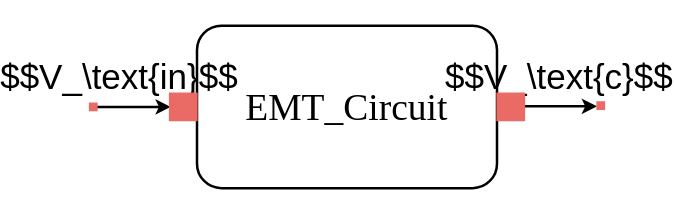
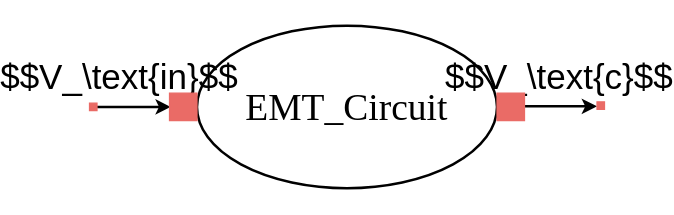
- <mxCell id="2" value="&lt;font face=&quot;Times New Roman&quot; style=&quot;font-size: 30px;&quot;&gt;EMT_Circuit&lt;/font&gt;" style="rounded=1;whiteSpace=wrap;html=1;strokeWidth=2;" parent="1" vertex="1"><mxGeometry x="112" y="20" width="240" height="130" as="geometry" /></mxCell>
+ <mxCell id="2" value="&lt;font face=&quot;Times New Roman&quot; style=&quot;font-size: 30px;&quot;&gt;EMT_Circuit&lt;/font&gt;" style="ellipse;whiteSpace=wrap;html=1;strokeWidth=2;" parent="1" vertex="1"><mxGeometry x="112" y="20" width="240" height="130" as="geometry" /></mxCell>
